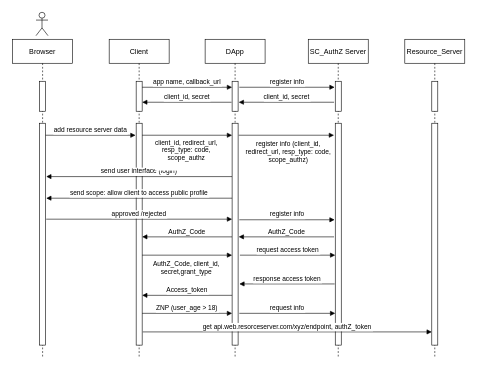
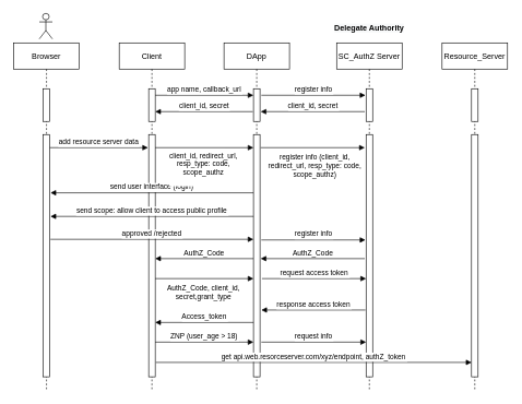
+ <mxCell id="23" value="&lt;span style=&quot;color: rgb(0, 0, 0); font-family: helvetica; font-size: 12px; font-style: normal; letter-spacing: normal; text-indent: 0px; text-transform: none; word-spacing: 0px; background-color: rgb(248, 249, 250); display: inline; float: none;&quot;&gt;Delegate Authority&lt;/span&gt;" style="text;whiteSpace=wrap;html=1;fontStyle=1;align=center;" parent="1" vertex="1"><mxGeometry x="503" y="29" width="120" height="30" as="geometry" /></mxCell>
